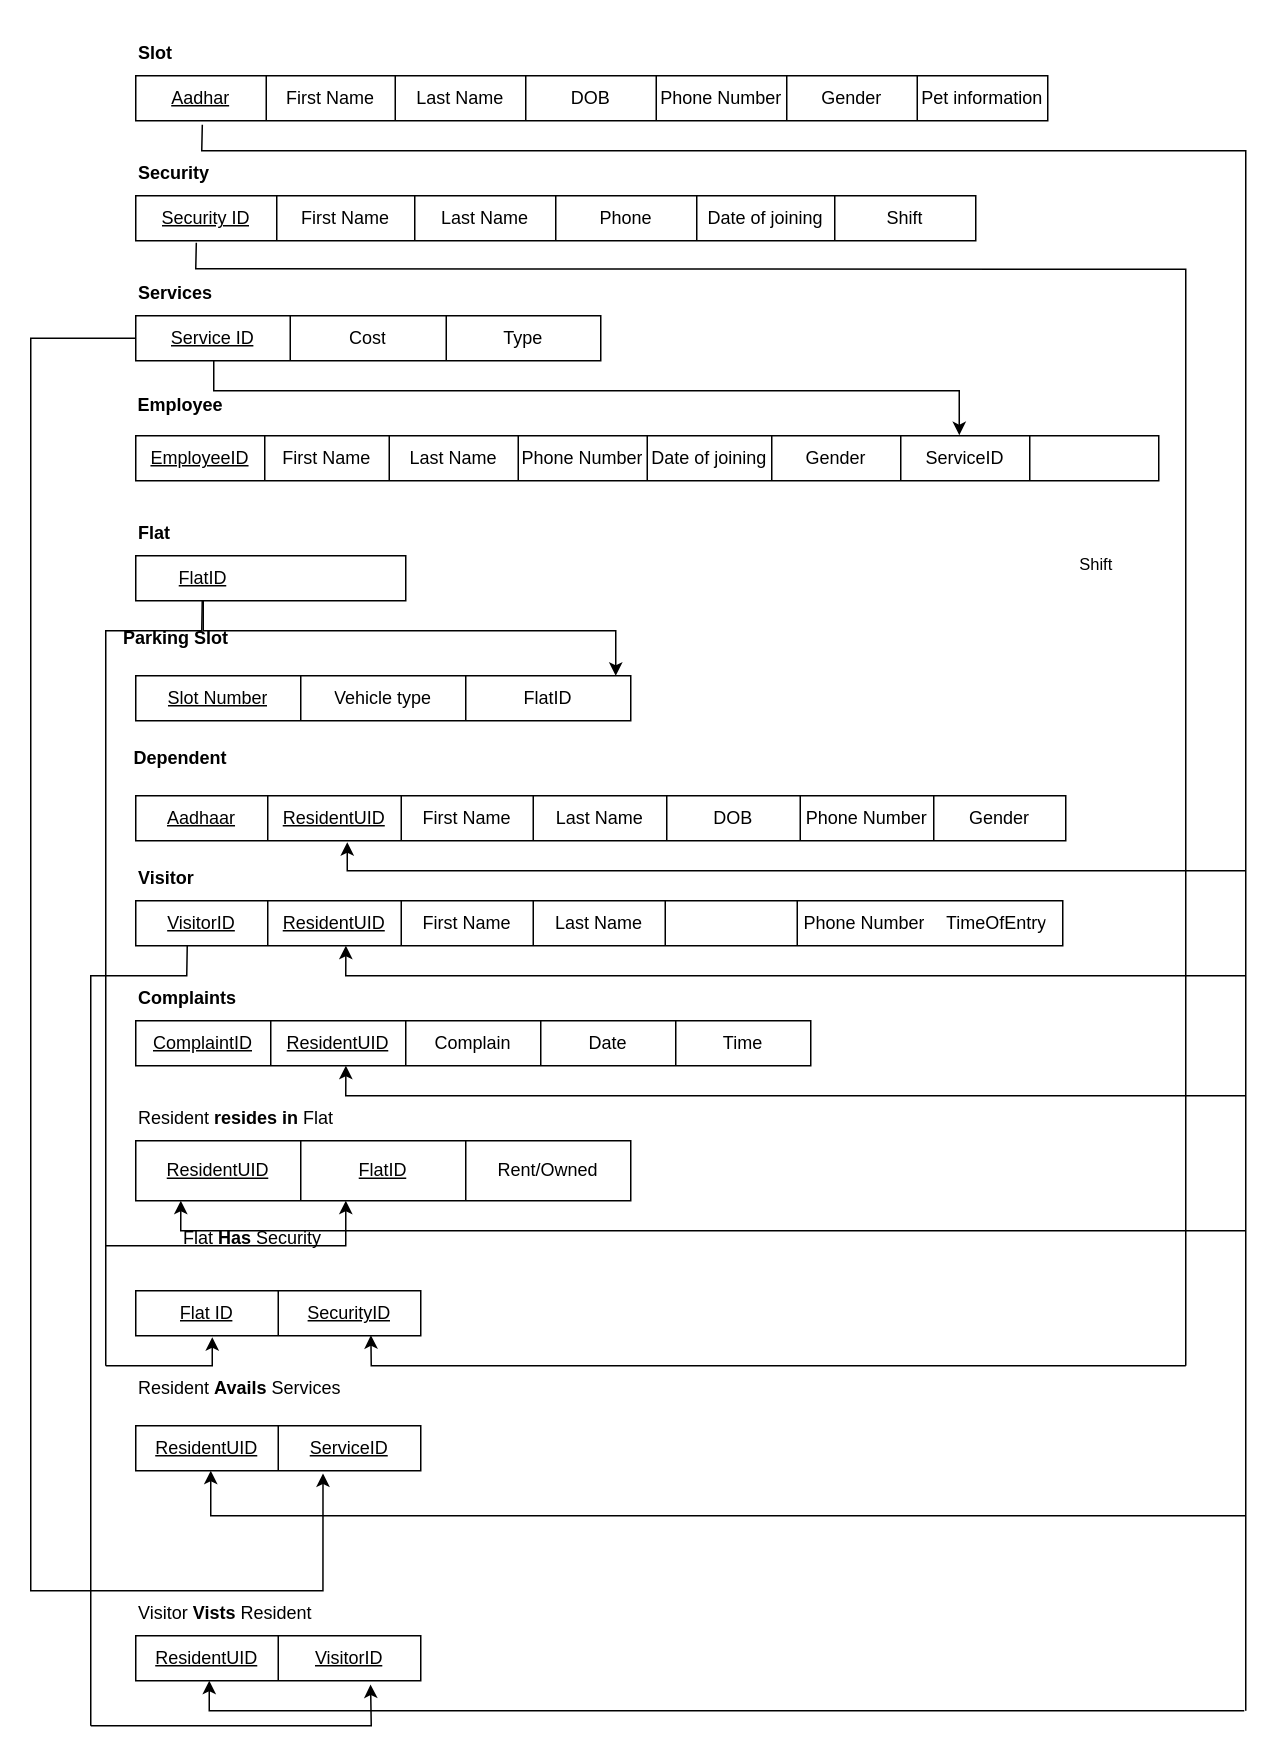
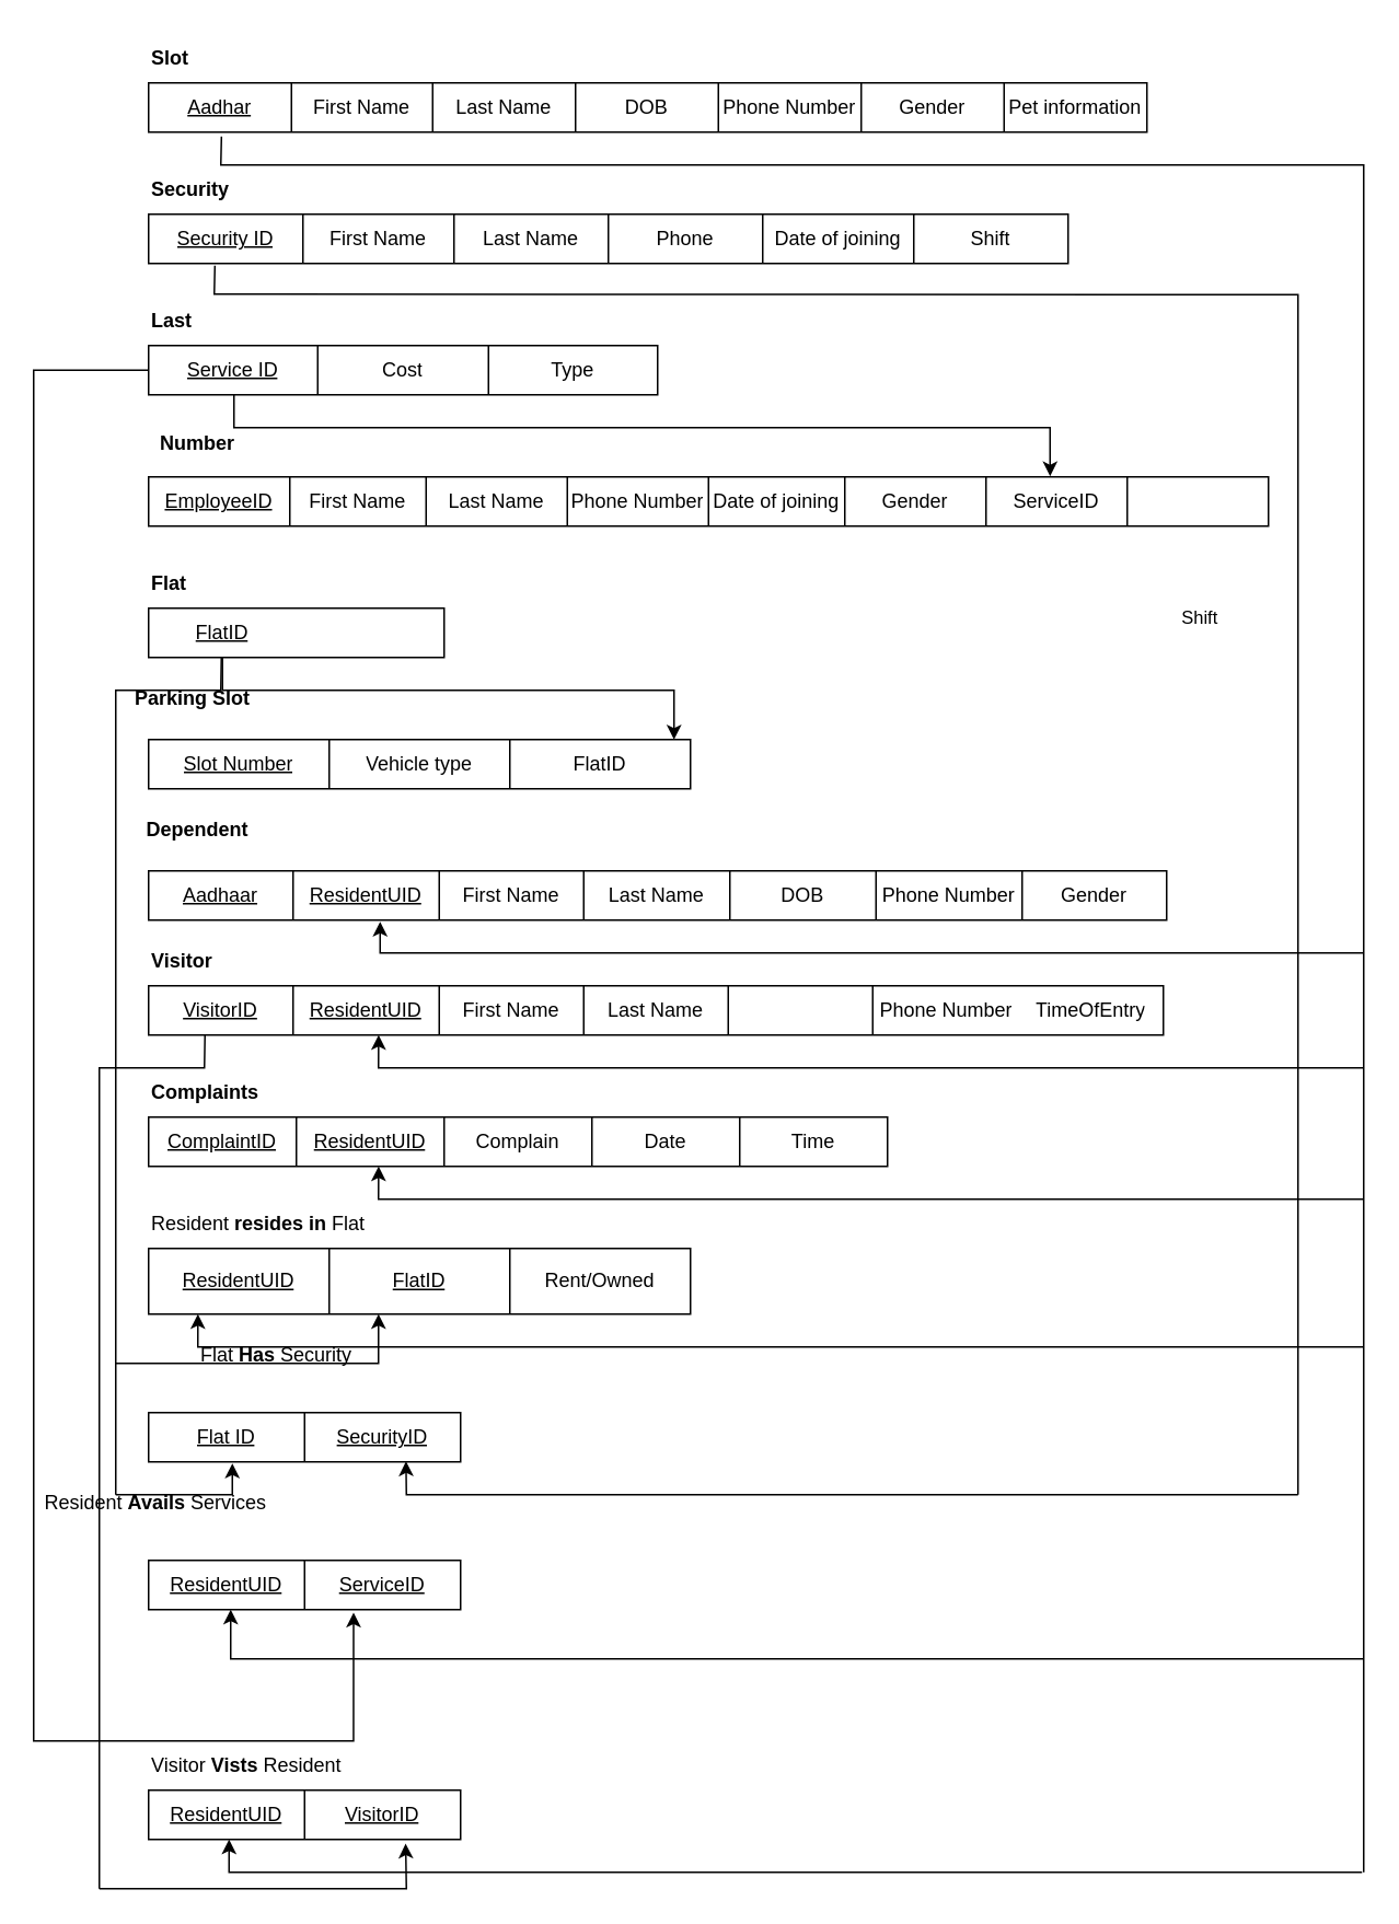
- <mxCell id="27" value="&lt;b&gt;Services&lt;/b&gt;" style="text;html=1;strokeColor=none;fillColor=none;align=left;verticalAlign=middle;whiteSpace=wrap;rounded=0;" parent="1" vertex="1"><mxGeometry x="90" y="180" width="60" height="30" as="geometry" /></mxCell>
+ <mxCell id="27" value="&lt;b&gt;Last&lt;/b&gt;" style="text;html=1;strokeColor=none;fillColor=none;align=left;verticalAlign=middle;whiteSpace=wrap;rounded=0;" parent="1" vertex="1"><mxGeometry x="90" y="180" width="60" height="30" as="geometry" /></mxCell>
- <mxCell id="38" value="&lt;b&gt;Employee&lt;/b&gt;" style="text;html=1;strokeColor=none;fillColor=none;align=center;verticalAlign=middle;whiteSpace=wrap;rounded=0;" parent="1" vertex="1"><mxGeometry x="90" y="250" width="60" height="40" as="geometry" /></mxCell>
+ <mxCell id="38" value="&lt;b&gt;Number&lt;/b&gt;" style="text;html=1;strokeColor=none;fillColor=none;align=center;verticalAlign=middle;whiteSpace=wrap;rounded=0;" parent="1" vertex="1"><mxGeometry x="90" y="250" width="60" height="40" as="geometry" /></mxCell>
- <mxCell id="81" value="Resident &lt;b&gt;Avails&lt;/b&gt; Services" style="text;html=1;strokeColor=none;fillColor=none;align=left;verticalAlign=middle;whiteSpace=wrap;rounded=0;" parent="1" vertex="1"><mxGeometry x="90" y="910" width="150" height="30" as="geometry" /></mxCell>
+ <mxCell id="81" value="Resident &lt;b&gt;Avails&lt;/b&gt; Services" style="text;html=1;strokeColor=none;fillColor=none;align=left;verticalAlign=middle;whiteSpace=wrap;rounded=0;" parent="1" vertex="1"><mxGeometry x="25" y="900" width="150" height="30" as="geometry" /></mxCell>
